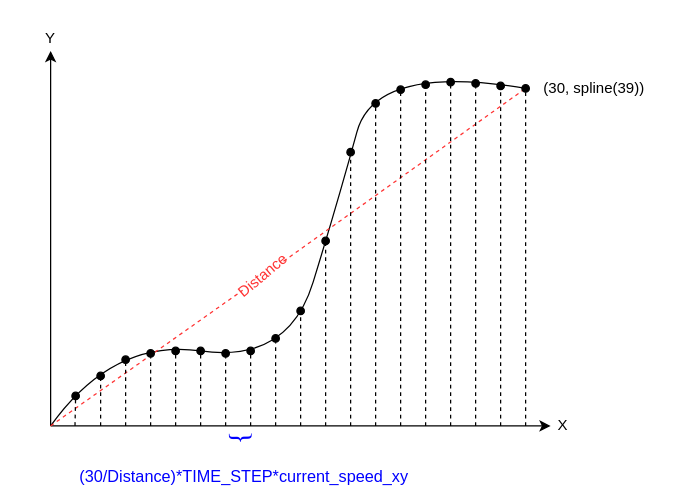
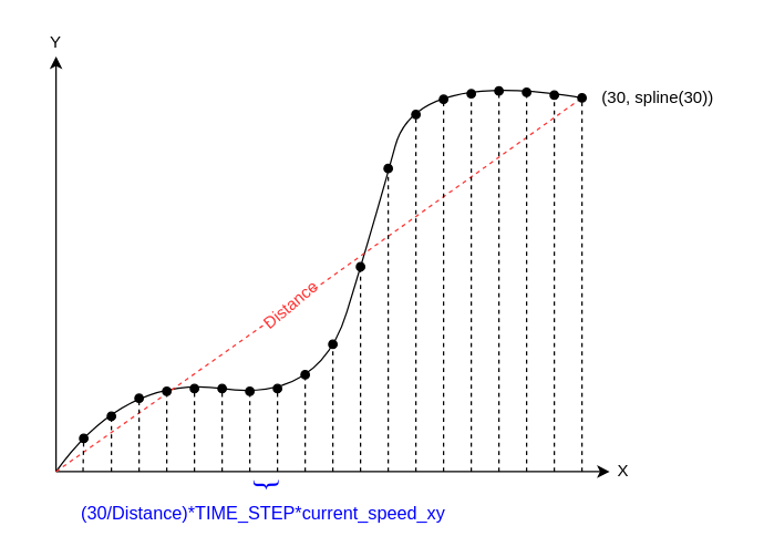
- <mxCell id="8" value="(30, spline(39))" style="text;html=1;strokeColor=none;fillColor=none;align=center;verticalAlign=middle;whiteSpace=wrap;rounded=0;" vertex="1" parent="1"><mxGeometry x="420" y="60" width="110" height="20" as="geometry" /></mxCell>
+ <mxCell id="8" value="(30, spline(30))" style="text;html=1;strokeColor=none;fillColor=none;align=center;verticalAlign=middle;whiteSpace=wrap;rounded=0;" vertex="1" parent="1"><mxGeometry x="420" y="60" width="110" height="20" as="geometry" /></mxCell>
- <mxCell id="31" value="&lt;font style=&quot;font-size: 13px&quot;&gt;(30/Distance)*TIME_STEP*current_speed_xy&lt;/font&gt;" style="text;html=1;strokeColor=none;fillColor=none;align=center;verticalAlign=middle;whiteSpace=wrap;rounded=0;fontColor=#0000FF;" vertex="1" parent="1"><mxGeometry x="39" y="370" width="312" height="20" as="geometry" /></mxCell>
+ <mxCell id="31" value="&lt;font style=&quot;font-size: 13px&quot;&gt;(30/Distance)*TIME_STEP*current_speed_xy&lt;/font&gt;" style="text;html=1;strokeColor=none;fillColor=none;align=center;verticalAlign=middle;whiteSpace=wrap;rounded=0;fontColor=#0000FF;" vertex="1" parent="1"><mxGeometry x="34" y="360" width="312" height="20" as="geometry" /></mxCell>
